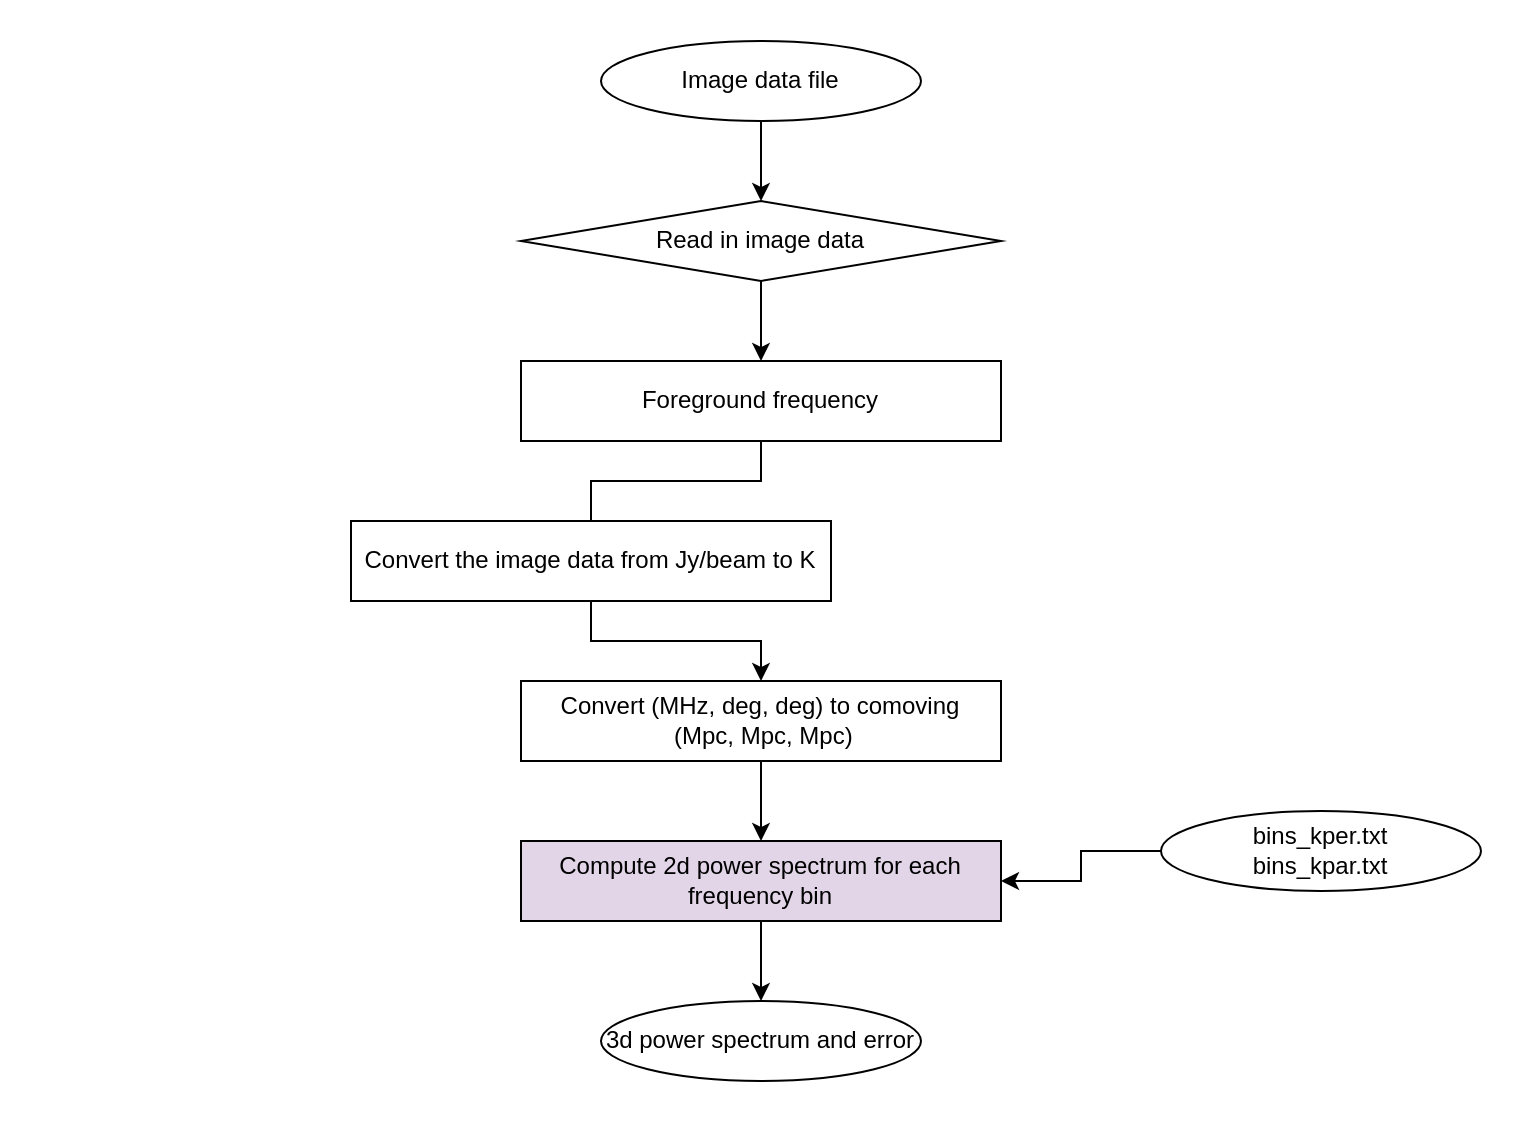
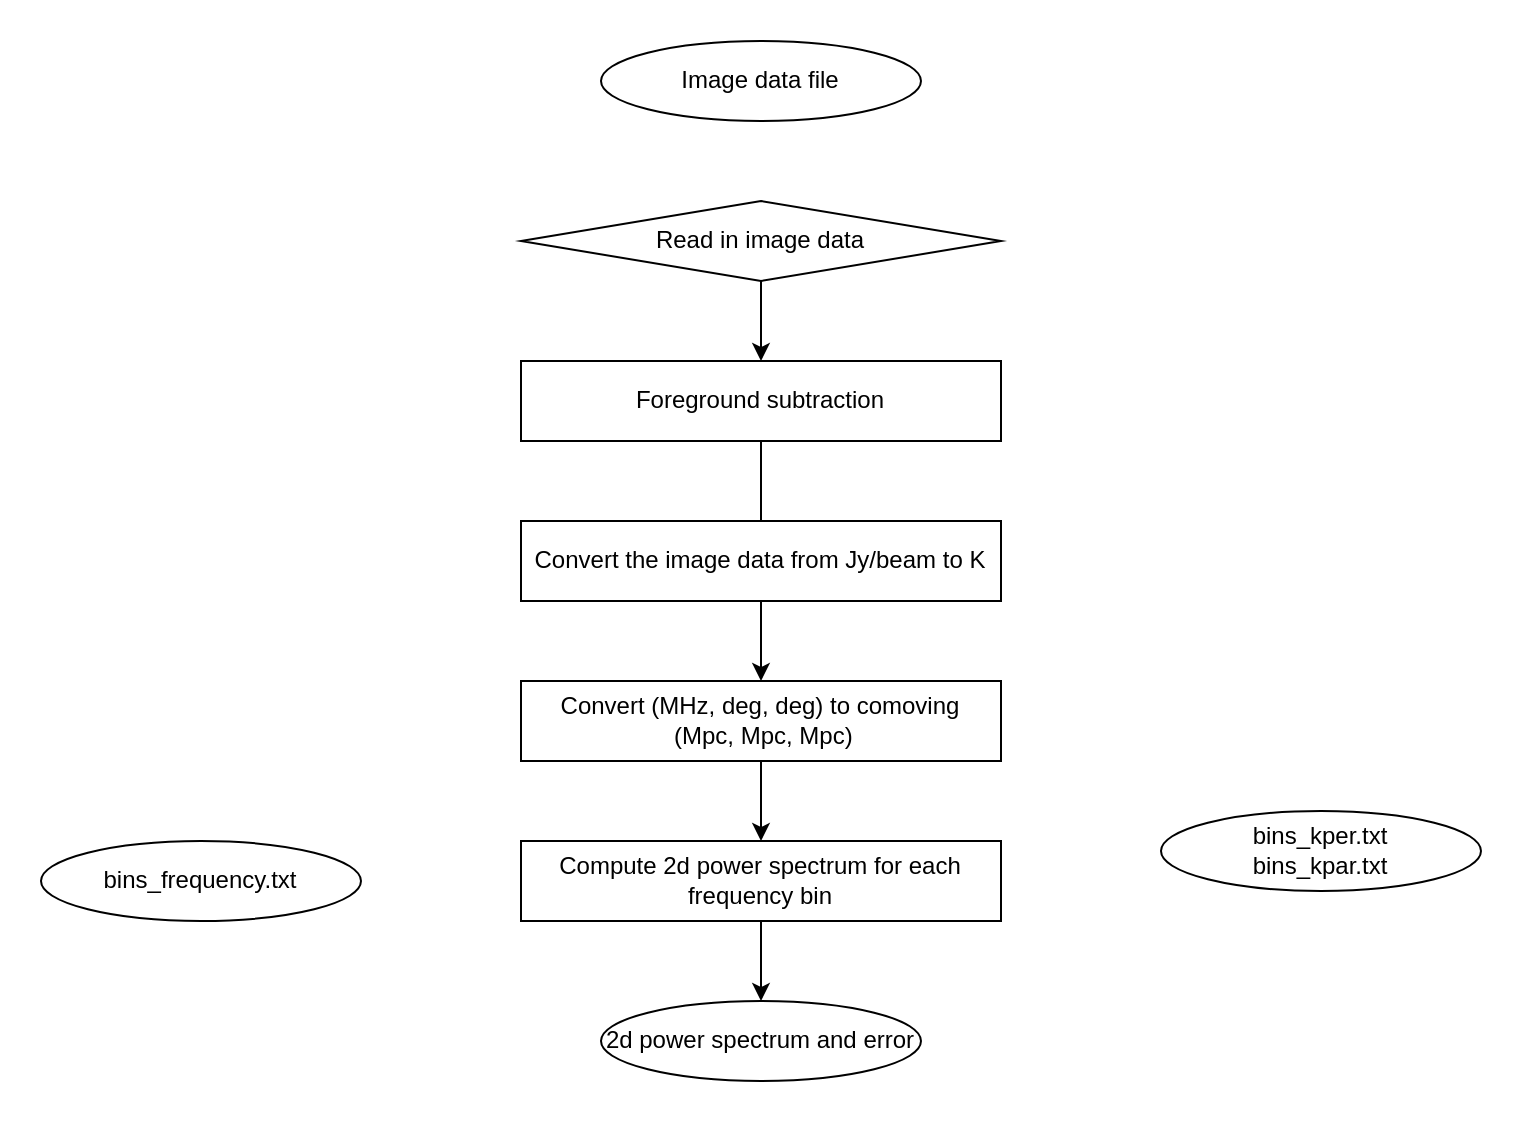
- <mxCell id="2" style="edgeStyle=orthogonalEdgeStyle;rounded=0;orthogonalLoop=1;jettySize=auto;html=1;exitX=0.5;exitY=1;exitDx=0;exitDy=0;entryX=0.5;entryY=0;entryDx=0;entryDy=0;" edge="1" parent="1" source="3" target="5"><mxGeometry relative="1" as="geometry" /></mxCell>
- <mxCell id="7" value="Foreground frequency" style="rounded=0;whiteSpace=wrap;html=1;" vertex="1" parent="1"><mxGeometry x="260" y="180" width="240" height="40" as="geometry" /></mxCell>
+ <mxCell id="7" value="Foreground subtraction" style="rounded=0;whiteSpace=wrap;html=1;" vertex="1" parent="1"><mxGeometry x="260" y="180" width="240" height="40" as="geometry" /></mxCell>
- <mxCell id="9" value="Convert the image data from Jy/beam to K" style="rounded=0;whiteSpace=wrap;html=1;" vertex="1" parent="1"><mxGeometry x="175" y="260" width="240" height="40" as="geometry" /></mxCell>
+ <mxCell id="9" value="Convert the image data from Jy/beam to K" style="rounded=0;whiteSpace=wrap;html=1;" vertex="1" parent="1"><mxGeometry x="260" y="260" width="240" height="40" as="geometry" /></mxCell>
- <mxCell id="16" style="edgeStyle=orthogonalEdgeStyle;rounded=0;orthogonalLoop=1;jettySize=auto;html=1;exitX=0;exitY=0.5;exitDx=0;exitDy=0;entryX=1;entryY=0.5;entryDx=0;entryDy=0;" edge="1" parent="1" source="17" target="13"><mxGeometry relative="1" as="geometry" /></mxCell>
+ <mxCell id="15" value="bins_frequency.txt" style="ellipse;whiteSpace=wrap;html=1;" vertex="1" parent="1"><mxGeometry y="420" width="160" height="40" as="geometry" x="20" /></mxCell>
- <mxCell id="13" value="Compute 2d power spectrum for each frequency bin" style="rounded=0;whiteSpace=wrap;html=1;fillColor=#e1d5e7;" vertex="1" parent="1"><mxGeometry x="260" y="420" width="240" height="40" as="geometry" /></mxCell>
+ <mxCell id="13" value="Compute 2d power spectrum for each frequency bin" style="rounded=0;whiteSpace=wrap;html=1;" vertex="1" parent="1"><mxGeometry x="260" y="420" width="240" height="40" as="geometry" /></mxCell>
- <mxCell id="14" value="3d power spectrum and error" style="ellipse;whiteSpace=wrap;html=1;" vertex="1" parent="1"><mxGeometry x="300" y="500" width="160" height="40" as="geometry" /></mxCell>
+ <mxCell id="14" value="2d power spectrum and error" style="ellipse;whiteSpace=wrap;html=1;" vertex="1" parent="1"><mxGeometry x="300" y="500" width="160" height="40" as="geometry" /></mxCell>
